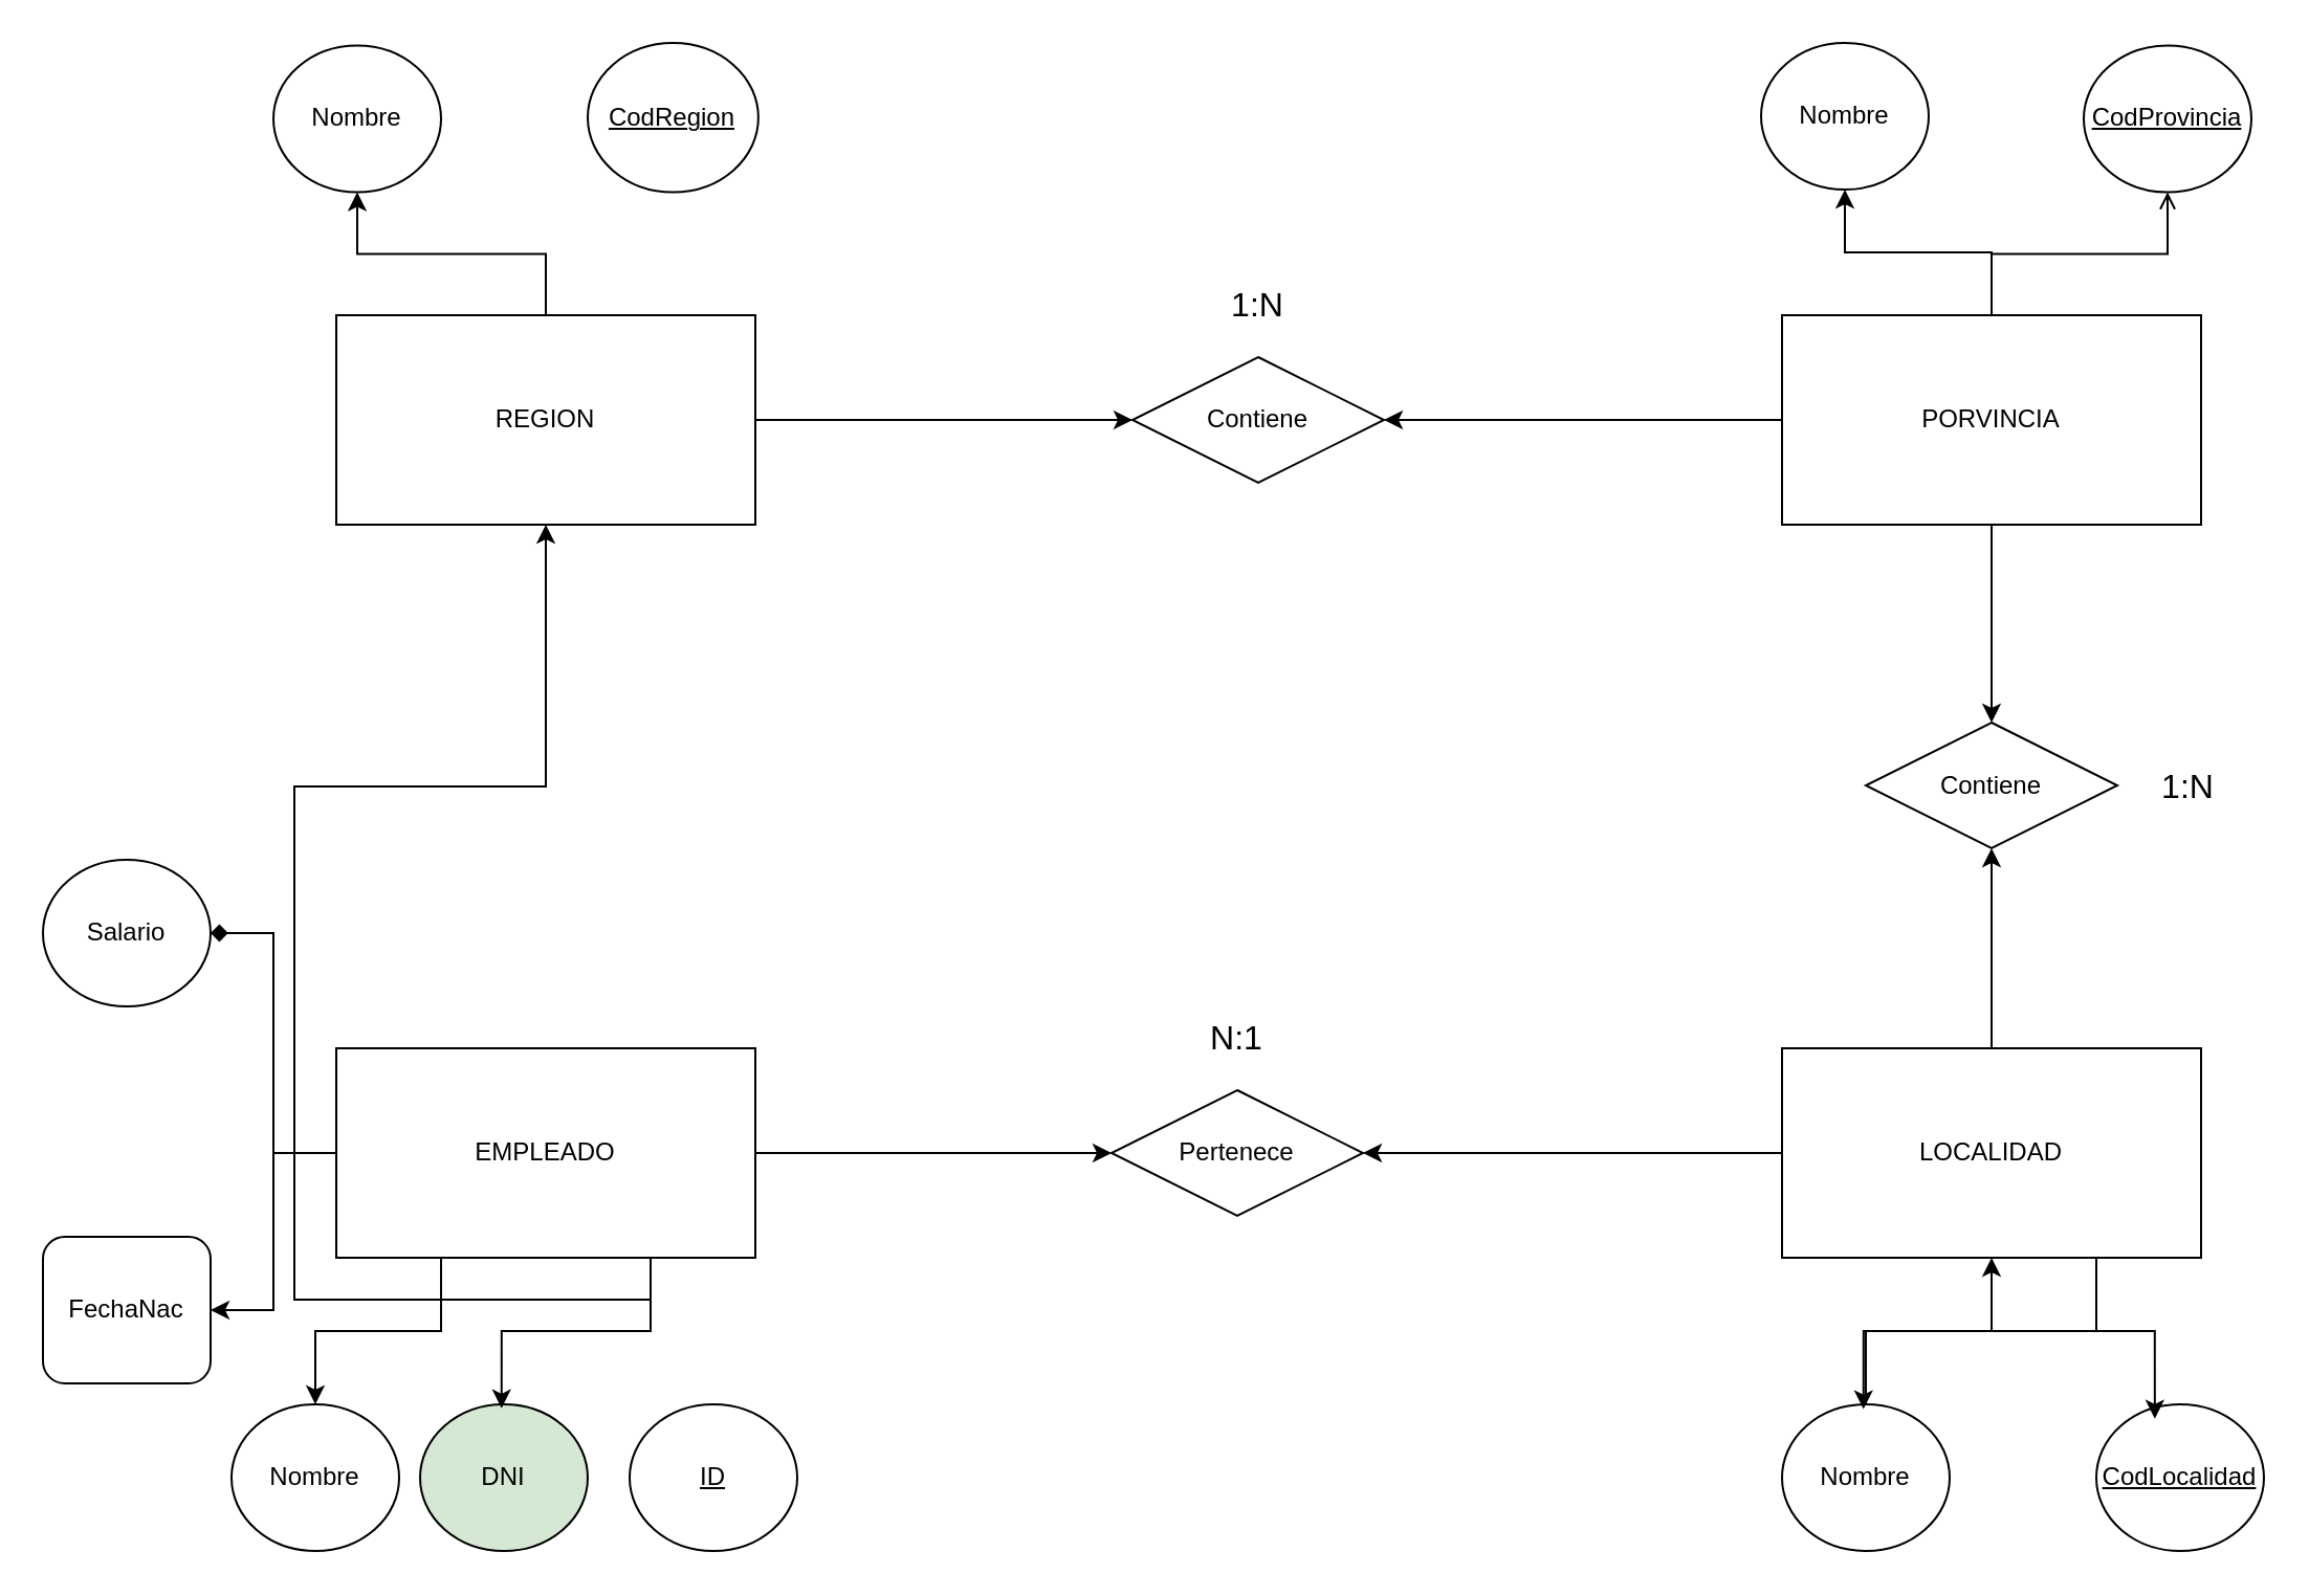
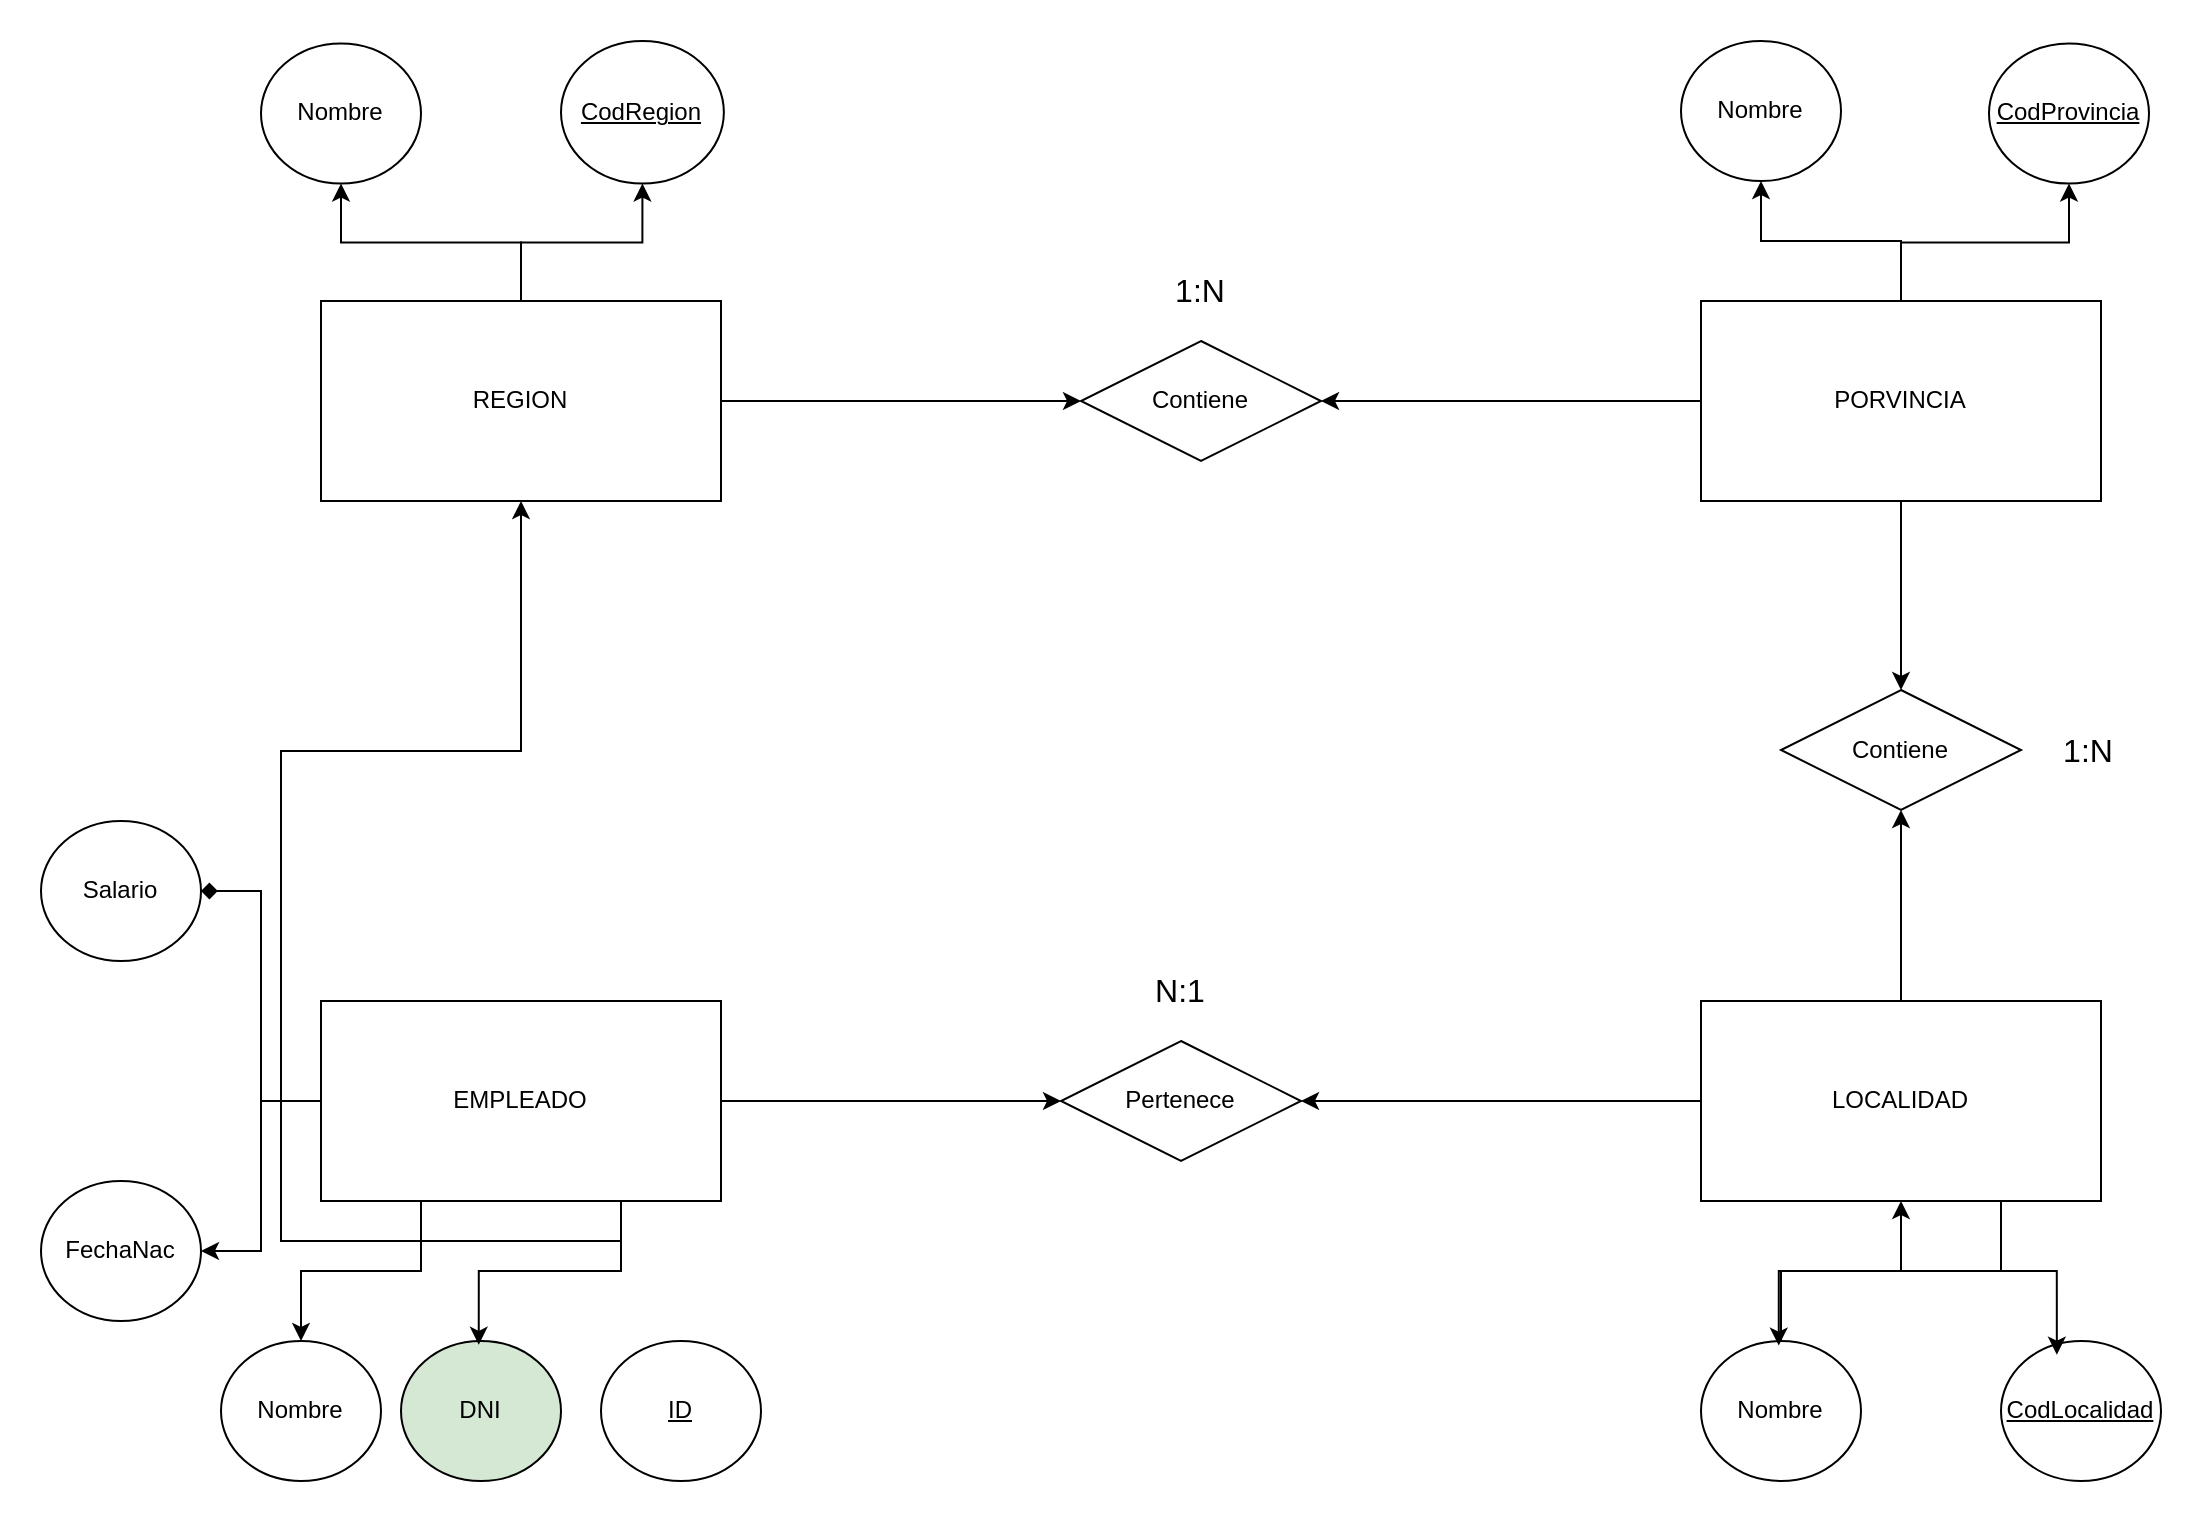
- <mxCell id="12" style="edgeStyle=orthogonalEdgeStyle;rounded=0;orthogonalLoop=1;jettySize=auto;html=1;exitX=0.5;exitY=0;exitDx=0;exitDy=0;entryX=0.5;entryY=1;entryDx=0;entryDy=0;endArrow=open;" edge="1" parent="1" source="16" target="27"><mxGeometry relative="1" as="geometry" /></mxCell>
+ <mxCell id="12" style="edgeStyle=orthogonalEdgeStyle;rounded=0;orthogonalLoop=1;jettySize=auto;html=1;exitX=0.5;exitY=0;exitDx=0;exitDy=0;entryX=0.5;entryY=1;entryDx=0;entryDy=0;" edge="1" parent="1" source="16" target="27"><mxGeometry relative="1" as="geometry" /></mxCell>
+ <mxCell id="8" style="edgeStyle=orthogonalEdgeStyle;rounded=0;orthogonalLoop=1;jettySize=auto;html=1;exitX=0.5;exitY=0;exitDx=0;exitDy=0;entryX=0.5;entryY=1;entryDx=0;entryDy=0;" edge="1" parent="1" source="11" target="26"><mxGeometry relative="1" as="geometry" /></mxCell>
- <mxCell id="3" value="FechaNac" style="whiteSpace=wrap;html=1;align=center;rounded=1;" vertex="1" parent="1"><mxGeometry x="20" y="590" width="80" height="70" as="geometry" /></mxCell>
+ <mxCell id="3" value="FechaNac" style="ellipse;whiteSpace=wrap;html=1;align=center;" vertex="1" parent="1"><mxGeometry x="20" y="590" width="80" height="70" as="geometry" /></mxCell>
